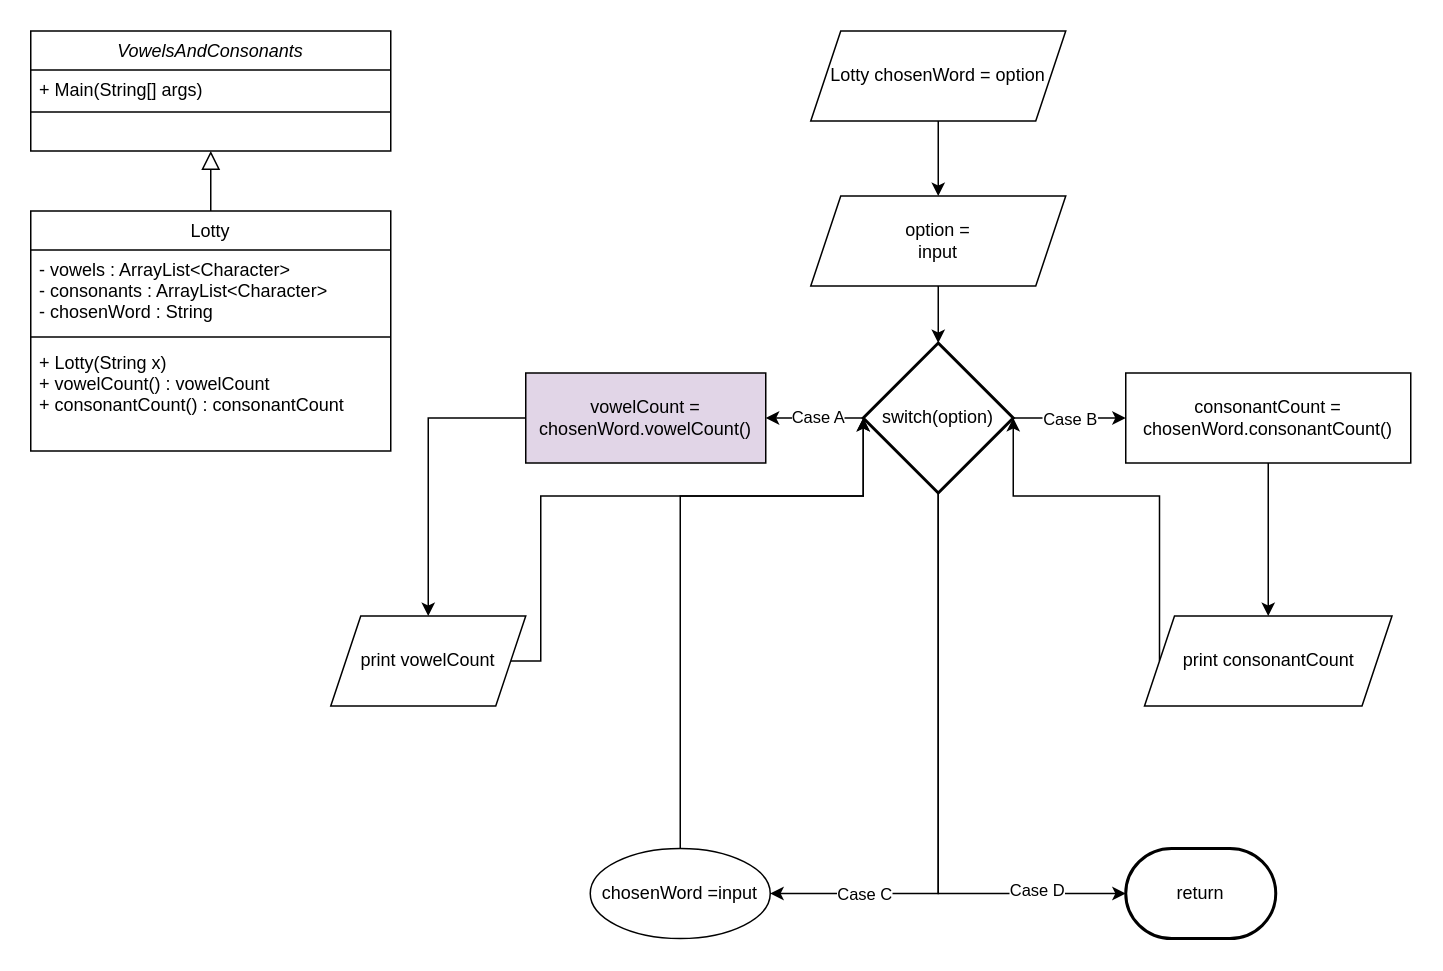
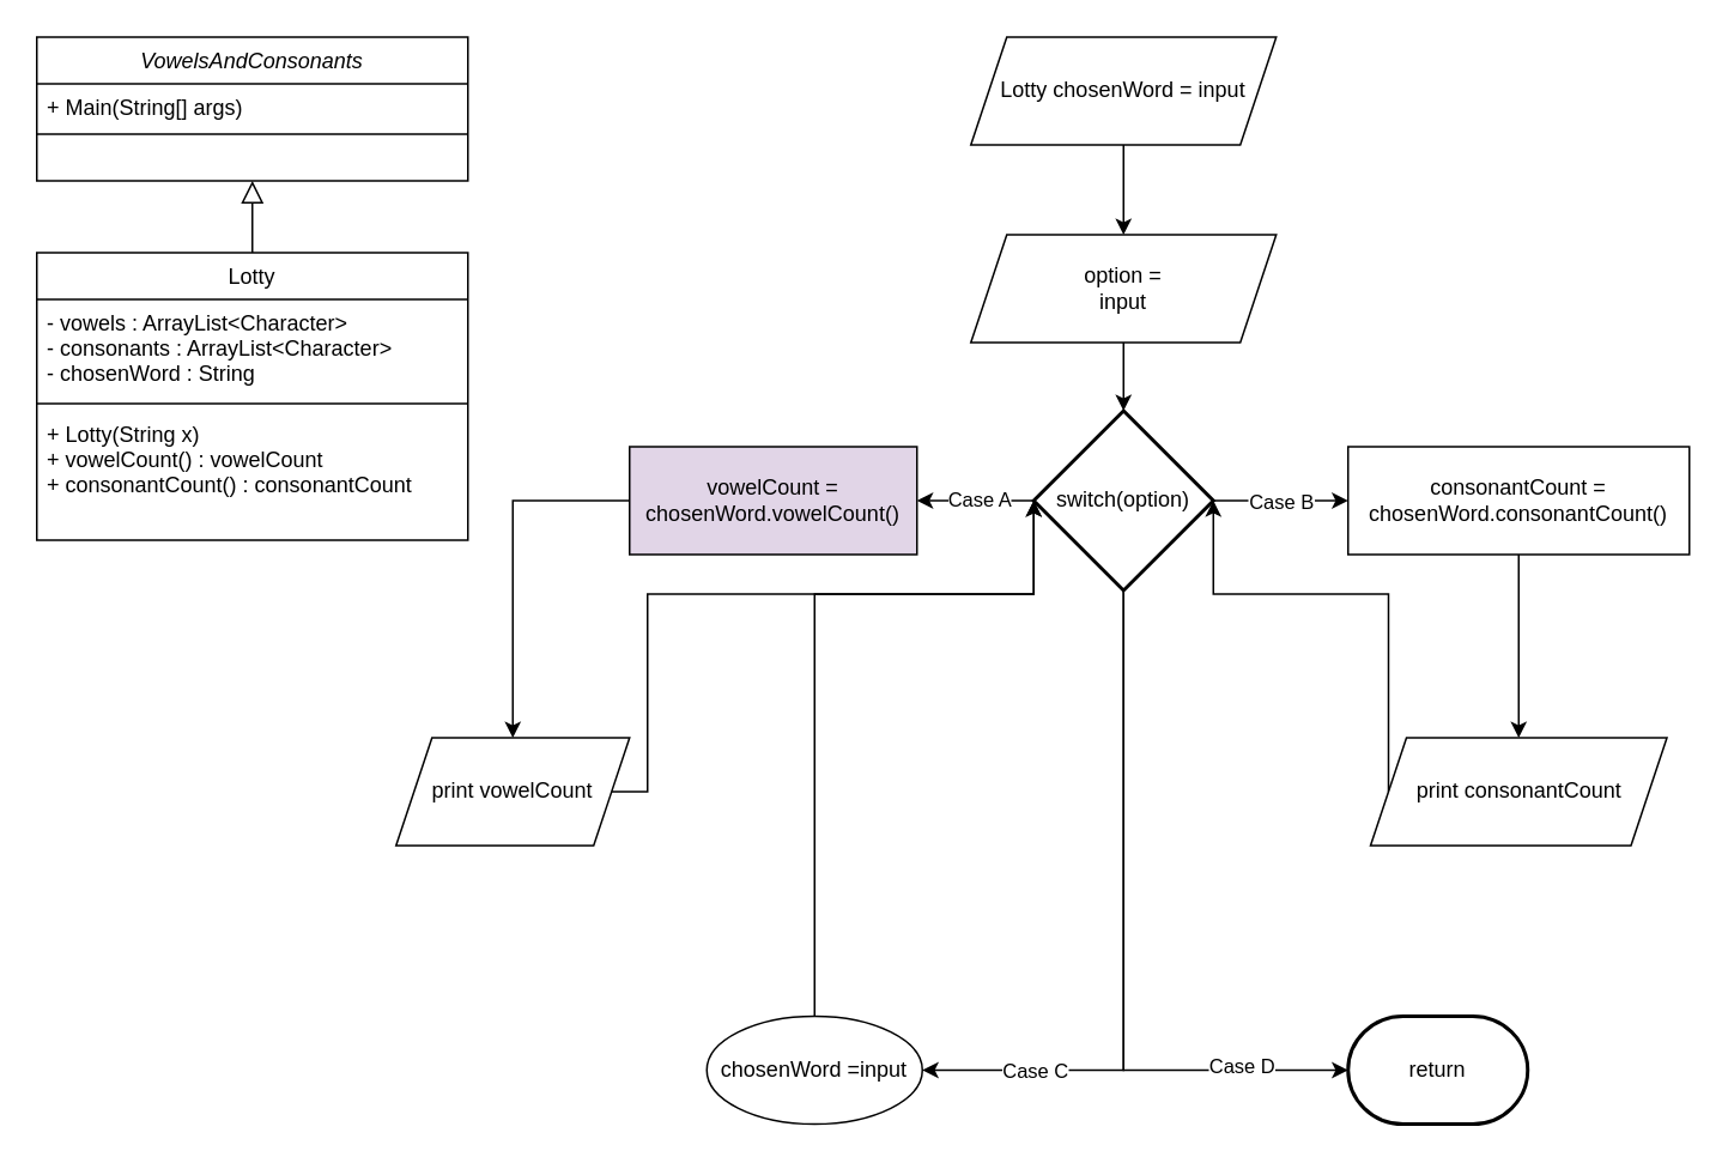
- <mxCell id="11" value="Lotty chosenWord = option" style="shape=parallelogram;perimeter=parallelogramPerimeter;whiteSpace=wrap;html=1;fixedSize=1;" vertex="1" parent="1"><mxGeometry x="540" y="20" width="170" height="60" as="geometry" /></mxCell>
+ <mxCell id="11" value="Lotty chosenWord = input" style="shape=parallelogram;perimeter=parallelogramPerimeter;whiteSpace=wrap;html=1;fixedSize=1;" vertex="1" parent="1"><mxGeometry x="540" y="20" width="170" height="60" as="geometry" /></mxCell>
